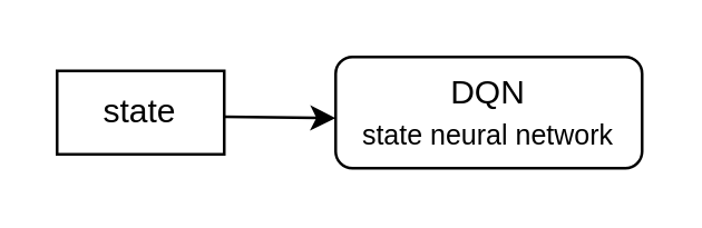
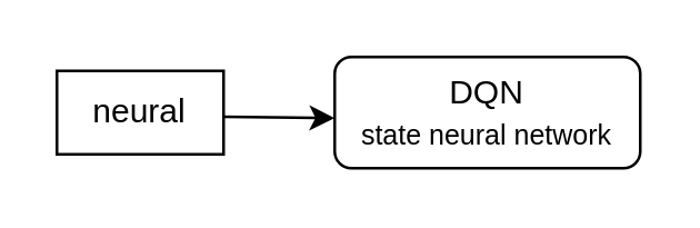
- <mxCell id="2" value="state" style="rounded=0;whiteSpace=wrap;html=1;" vertex="1" parent="1"><mxGeometry x="20" y="25" width="60" height="30" as="geometry" /></mxCell>
+ <mxCell id="2" value="neural" style="rounded=0;whiteSpace=wrap;html=1;" vertex="1" parent="1"><mxGeometry x="20" y="25" width="60" height="30" as="geometry" /></mxCell>
